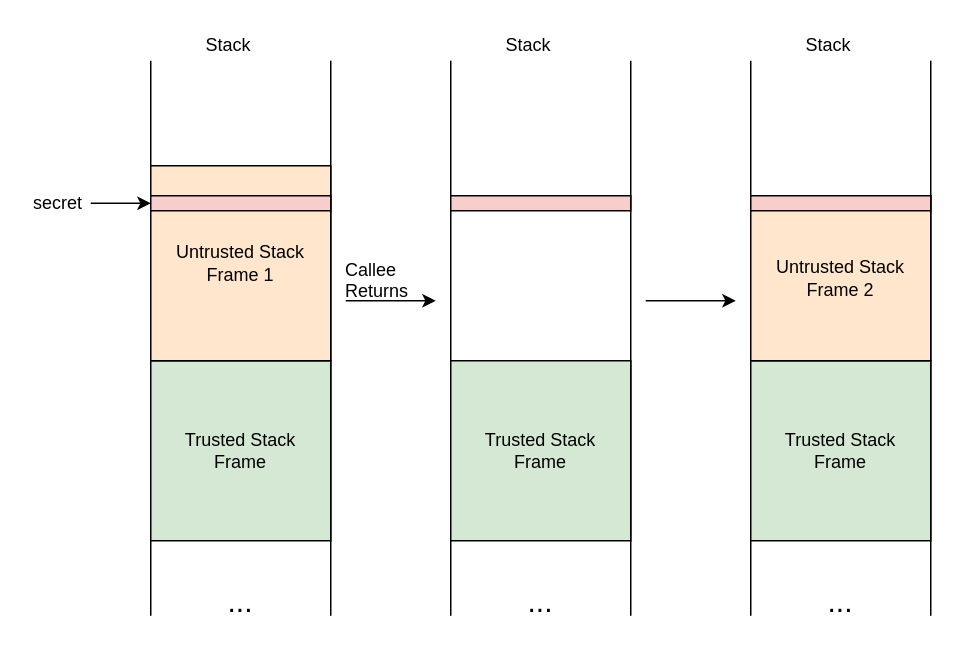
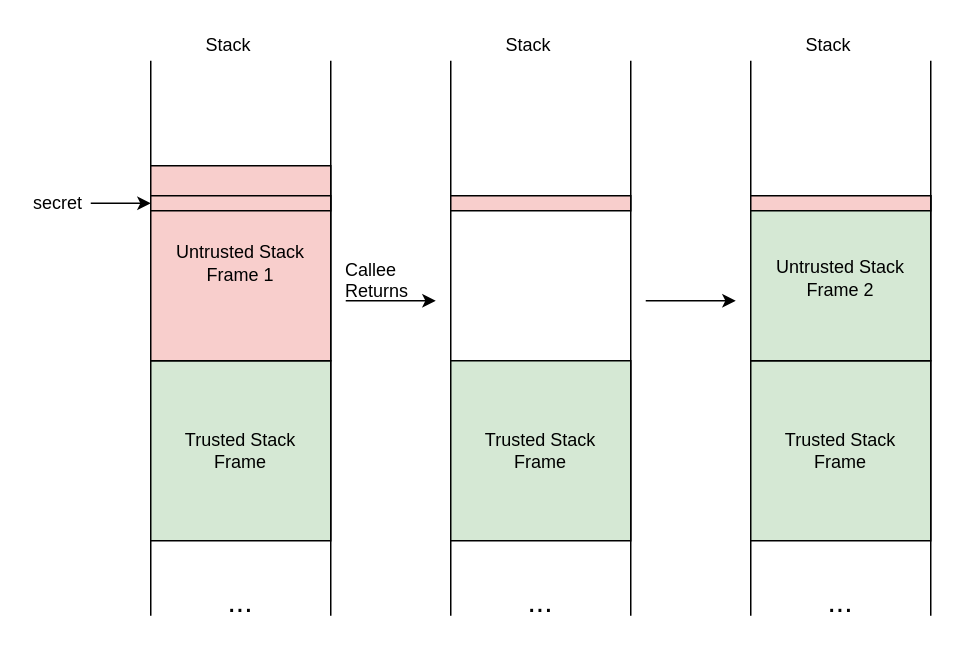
- <mxCell id="5" value="Untrusted Stack&lt;br&gt;Frame 1" style="rounded=0;whiteSpace=wrap;html=1;strokeColor=#000000;fillColor=#ffe6cc;" vertex="1" parent="1"><mxGeometry x="100" y="110" width="120" height="130" as="geometry" /></mxCell>
+ <mxCell id="5" value="Untrusted Stack&lt;br&gt;Frame 1" style="rounded=0;whiteSpace=wrap;html=1;strokeColor=#000000;fillColor=#f8cecc;" vertex="1" parent="1"><mxGeometry x="100" y="110" width="120" height="130" as="geometry" /></mxCell>
- <mxCell id="17" value="Untrusted Stack&lt;br&gt;Frame 2" style="rounded=0;whiteSpace=wrap;html=1;strokeColor=#000000;fillColor=#ffe6cc;" vertex="1" parent="1"><mxGeometry x="500" y="130" width="120" height="110" as="geometry" /></mxCell>
+ <mxCell id="17" value="Untrusted Stack&lt;br&gt;Frame 2" style="rounded=0;whiteSpace=wrap;html=1;strokeColor=#000000;fillColor=#d5e8d4;" vertex="1" parent="1"><mxGeometry x="500" y="130" width="120" height="110" as="geometry" /></mxCell>
